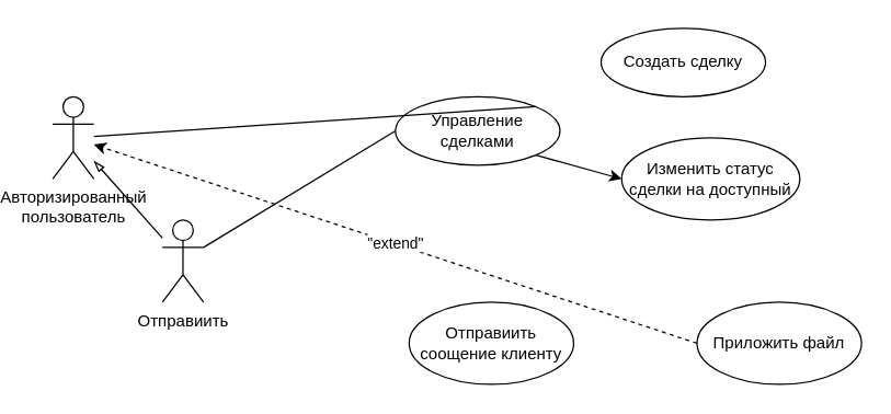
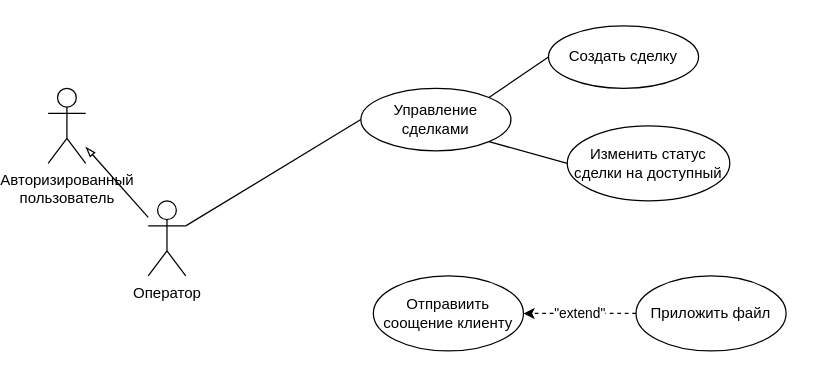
- <mxCell id="13" value="" style="endArrow=none;html=1;rounded=0;exitX=1;exitY=0;exitDx=0;exitDy=0;" edge="1" parent="1" source="10" target="5"><mxGeometry width="50" height="50" relative="1" as="geometry"><mxPoint x="340" y="210" as="sourcePoint" /><mxPoint x="390" y="160" as="targetPoint" /></mxGeometry></mxCell>
+ <mxCell id="13" value="" style="endArrow=none;html=1;rounded=0;entryX=0;entryY=0.5;entryDx=0;entryDy=0;exitX=1;exitY=0;exitDx=0;exitDy=0;" edge="1" parent="1" source="10" target="8"><mxGeometry width="50" height="50" relative="1" as="geometry"><mxPoint x="340" y="210" as="sourcePoint" /><mxPoint x="390" y="160" as="targetPoint" /></mxGeometry></mxCell>
- <mxCell id="12" value="" style="endArrow=classic;html=1;rounded=0;entryX=0;entryY=0.5;entryDx=0;entryDy=0;exitX=1;exitY=1;exitDx=0;exitDy=0;" edge="1" parent="1" source="10" target="9"><mxGeometry width="50" height="50" relative="1" as="geometry"><mxPoint x="340" y="210" as="sourcePoint" /><mxPoint x="390" y="160" as="targetPoint" /></mxGeometry></mxCell>
+ <mxCell id="12" value="" style="endArrow=none;html=1;rounded=0;entryX=0;entryY=0.5;entryDx=0;entryDy=0;exitX=1;exitY=1;exitDx=0;exitDy=0;" edge="1" parent="1" source="10" target="9"><mxGeometry width="50" height="50" relative="1" as="geometry"><mxPoint x="340" y="210" as="sourcePoint" /><mxPoint x="390" y="160" as="targetPoint" /></mxGeometry></mxCell>
- <mxCell id="7" value="&quot;extend&quot;" style="endArrow=classic;html=1;rounded=0;exitX=0;exitY=0.5;exitDx=0;exitDy=0;dashed=1;" parent="1" source="4" target="5" edge="1"><mxGeometry width="50" height="50" relative="1" as="geometry"><mxPoint x="410" y="120" as="sourcePoint" /><mxPoint x="460" y="70" as="targetPoint" /></mxGeometry></mxCell>
+ <mxCell id="7" value="&quot;extend&quot;" style="endArrow=classic;html=1;rounded=0;entryX=1;entryY=0.5;entryDx=0;entryDy=0;exitX=0;exitY=0.5;exitDx=0;exitDy=0;dashed=1;" parent="1" source="4" target="3" edge="1"><mxGeometry width="50" height="50" relative="1" as="geometry"><mxPoint x="410" y="120" as="sourcePoint" /><mxPoint x="460" y="70" as="targetPoint" /></mxGeometry></mxCell>
- <mxCell id="2" value="Отправиить" style="shape=umlActor;verticalLabelPosition=bottom;verticalAlign=top;html=1;outlineConnect=0;" parent="1" vertex="1"><mxGeometry x="100" y="160" width="30" height="60" as="geometry" /></mxCell>
+ <mxCell id="2" value="Оператор" style="shape=umlActor;verticalLabelPosition=bottom;verticalAlign=top;html=1;outlineConnect=0;" parent="1" vertex="1"><mxGeometry x="100" y="160" width="30" height="60" as="geometry" /></mxCell>
